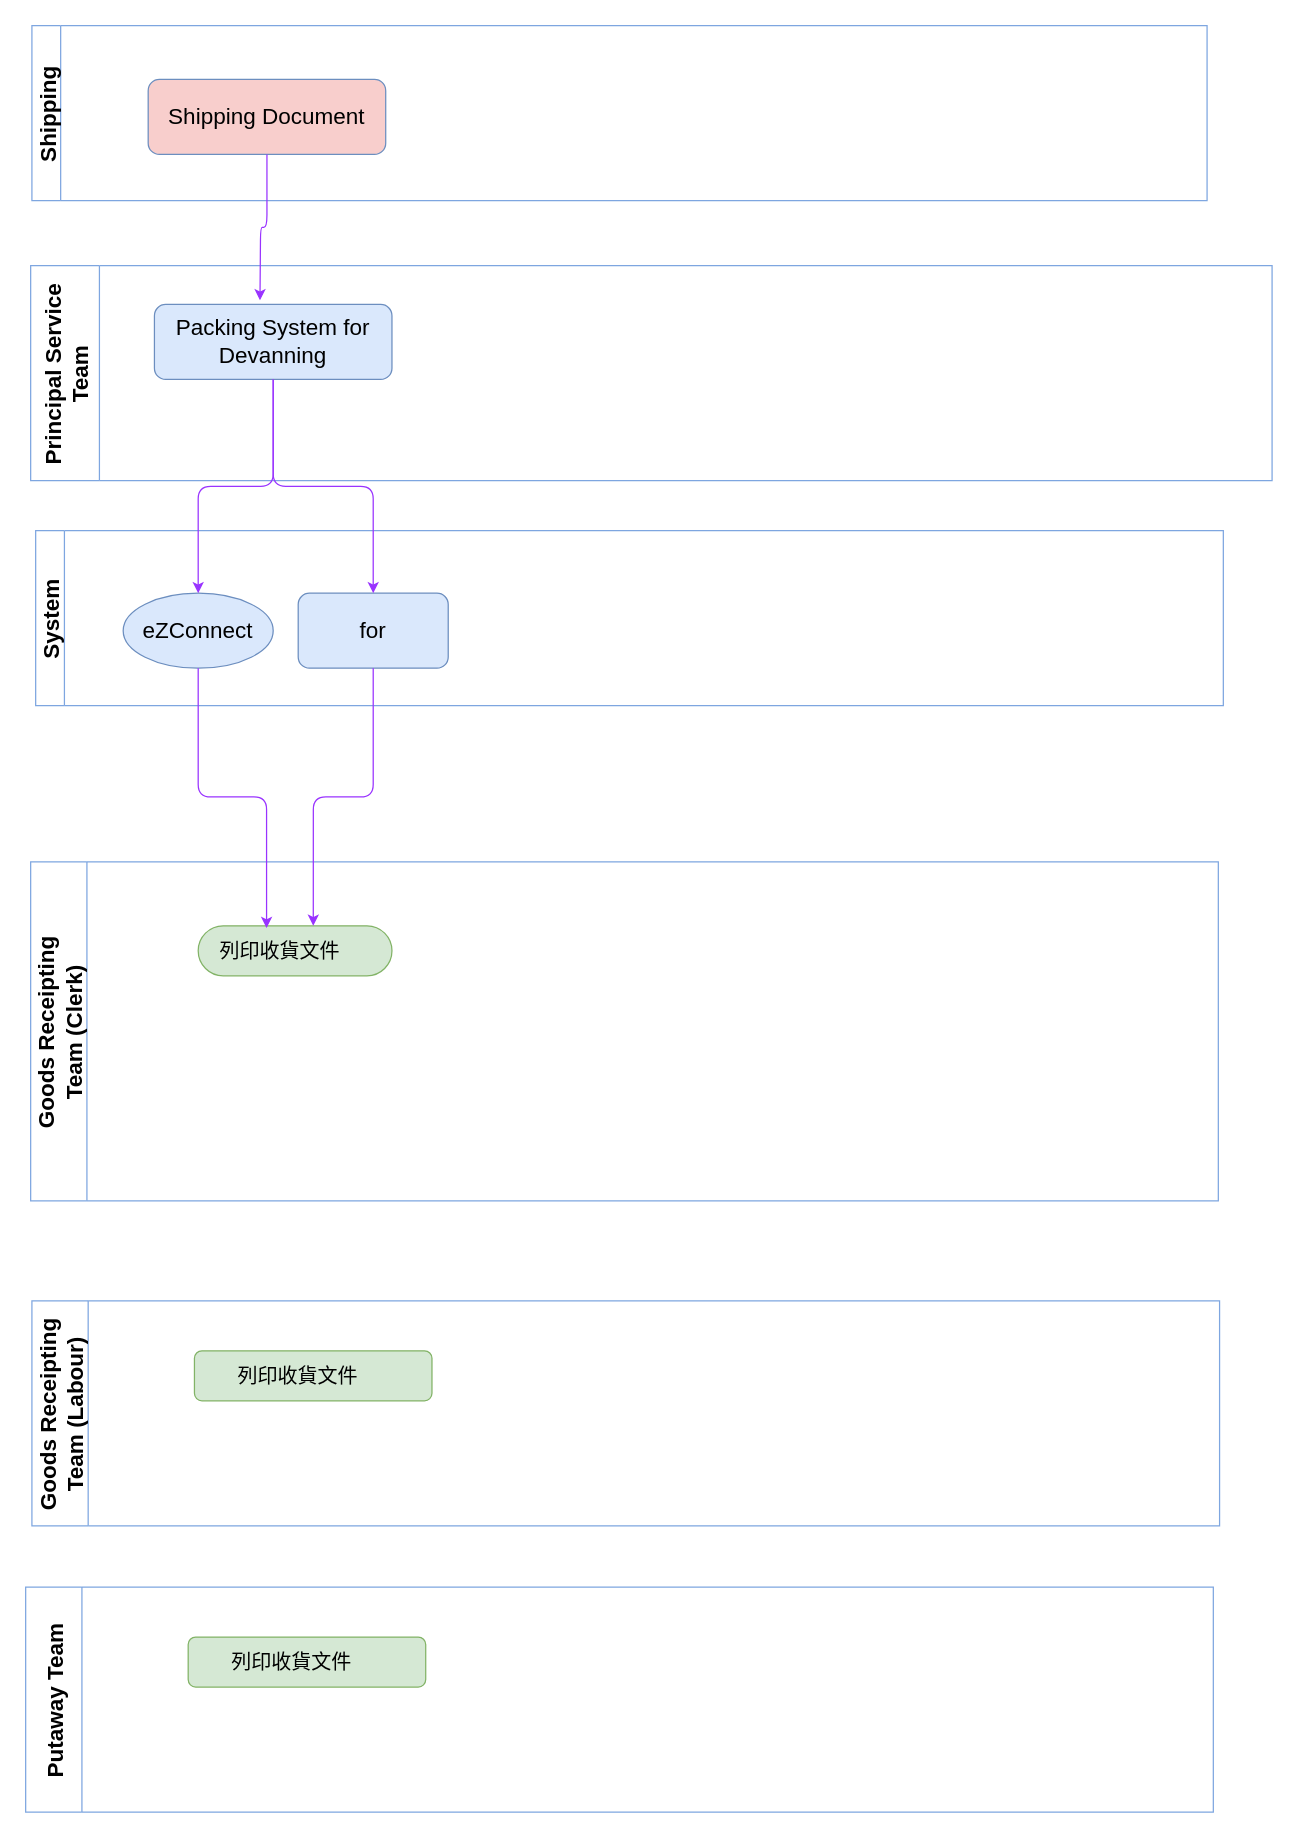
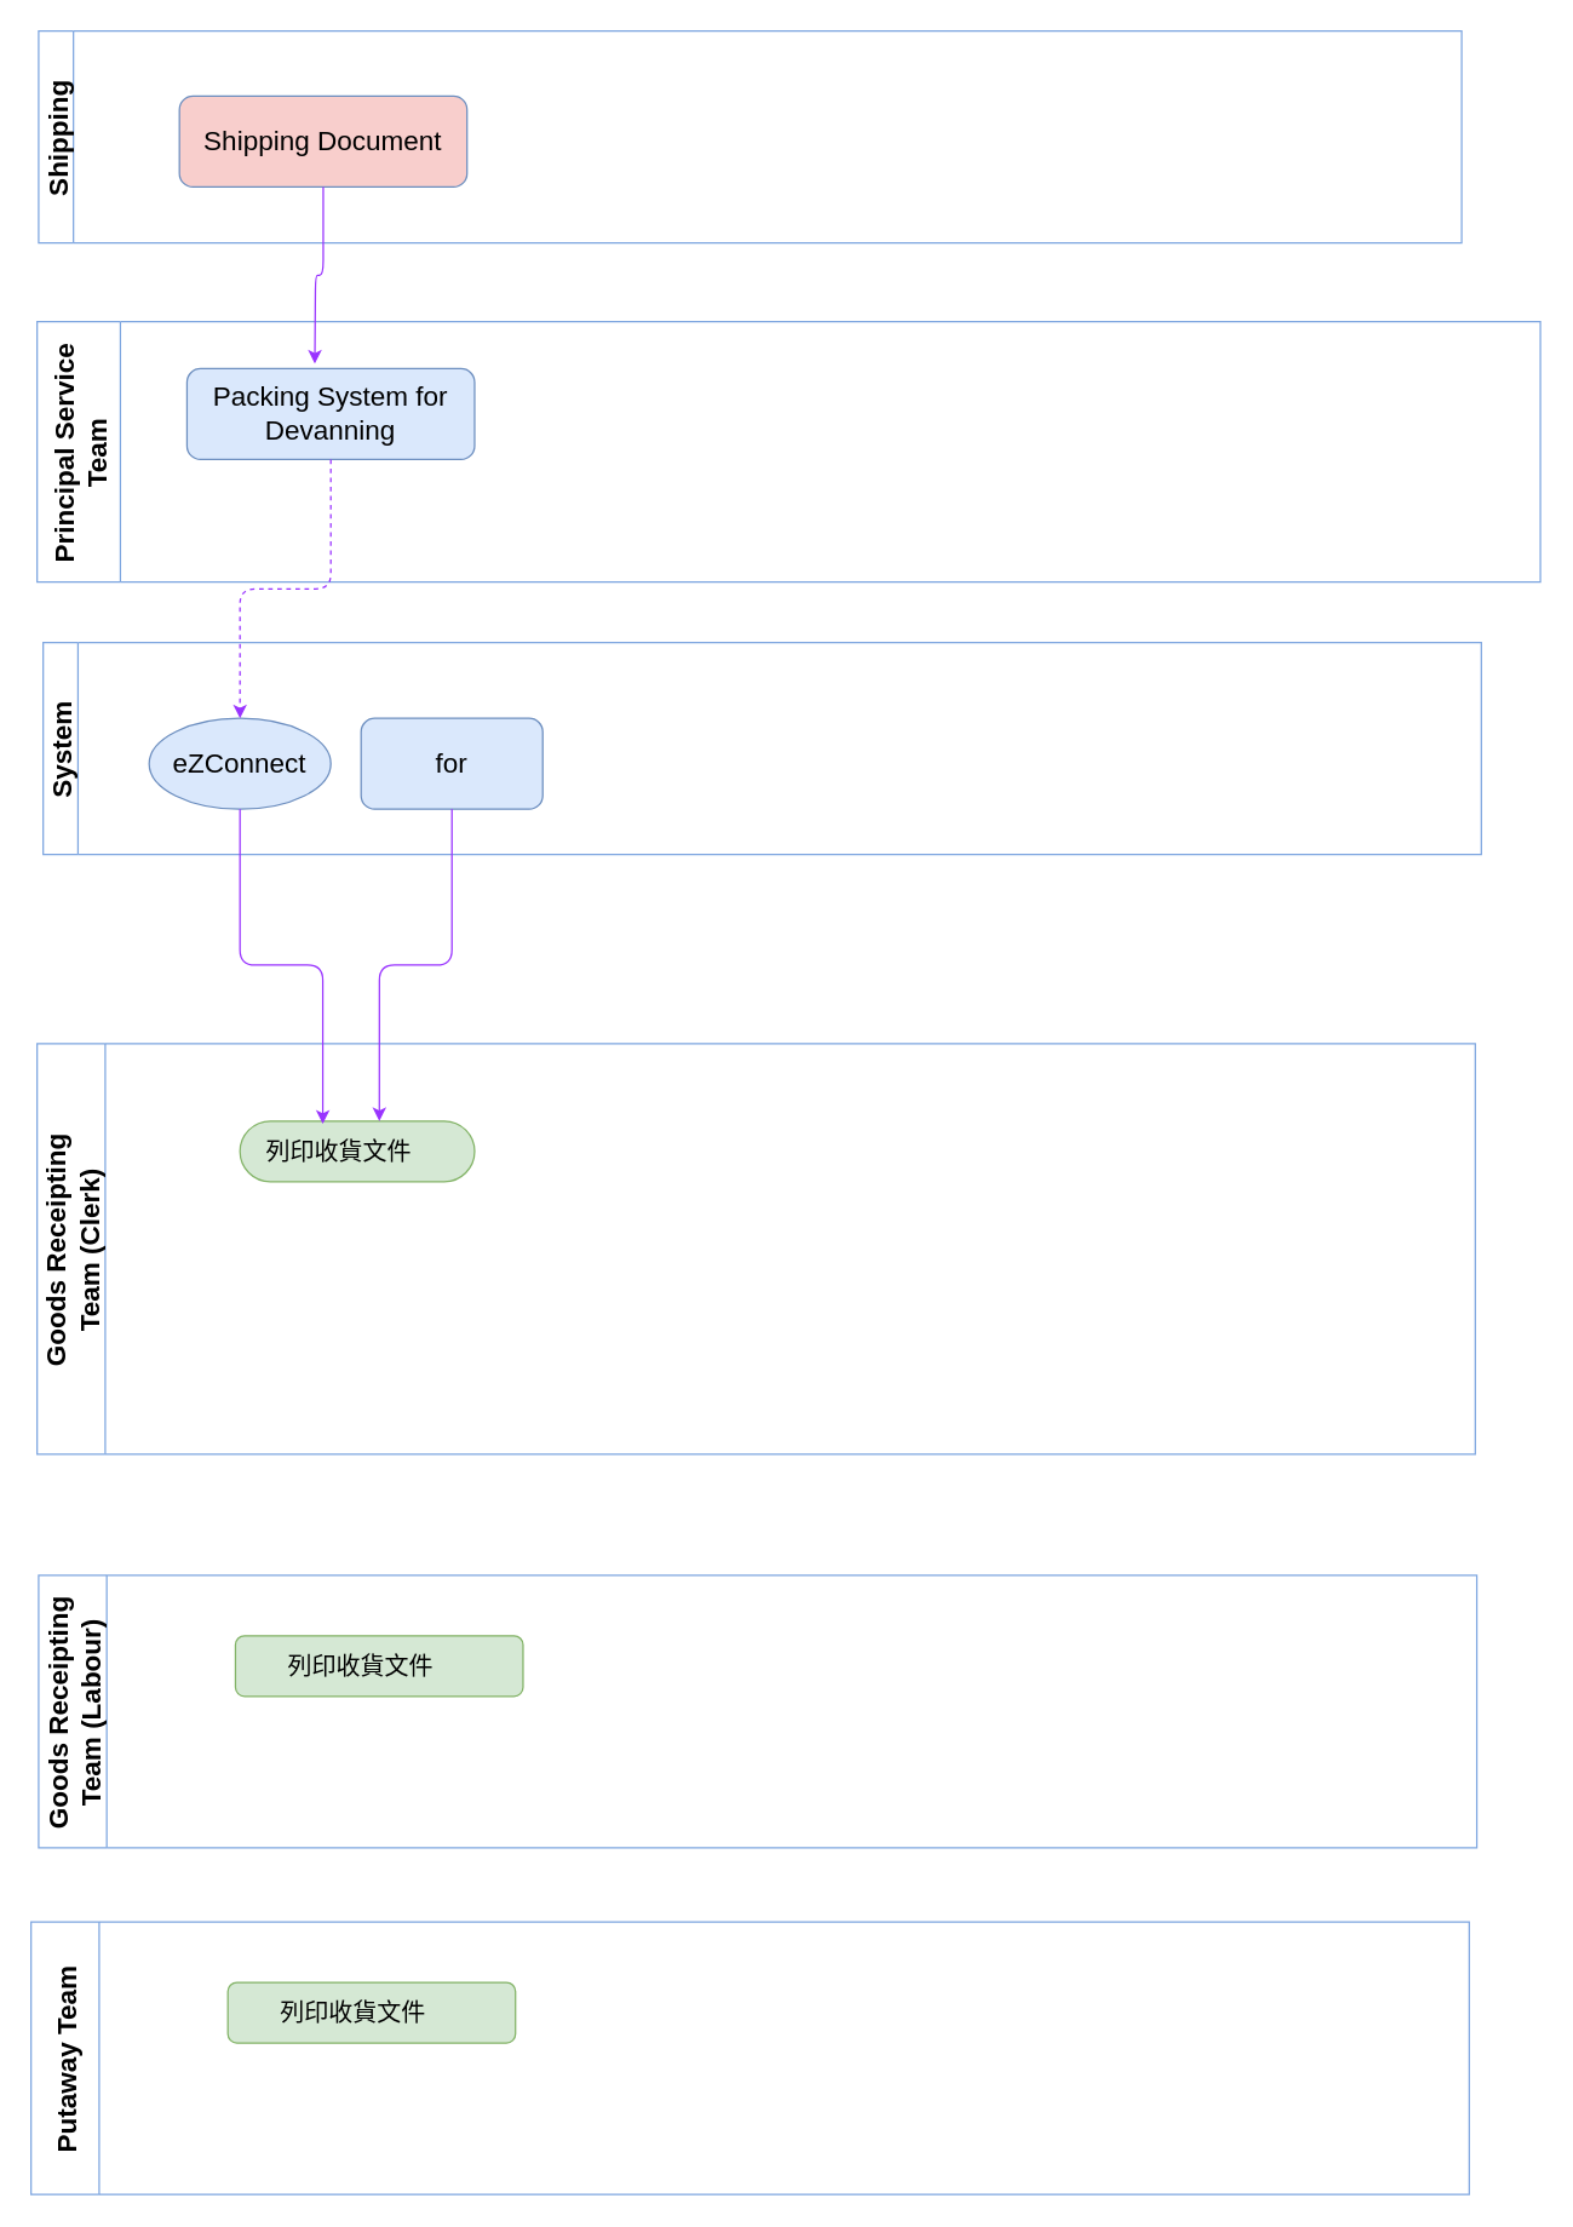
- <mxCell id="15" style="edgeStyle=orthogonalEdgeStyle;curved=0;rounded=1;sketch=0;orthogonalLoop=1;jettySize=auto;html=1;entryX=0.5;entryY=0;entryDx=0;entryDy=0;endArrow=classic;endFill=1;strokeColor=#9933FF;" edge="1" parent="1" source="10" target="8"><mxGeometry relative="1" as="geometry" /></mxCell>
- <mxCell id="14" style="edgeStyle=orthogonalEdgeStyle;curved=0;rounded=1;sketch=0;orthogonalLoop=1;jettySize=auto;html=1;entryX=0.5;entryY=0;entryDx=0;entryDy=0;endArrow=classic;endFill=1;strokeColor=#9933FF;" edge="1" parent="1" source="10" target="7"><mxGeometry relative="1" as="geometry" /></mxCell>
+ <mxCell id="14" style="edgeStyle=orthogonalEdgeStyle;curved=0;rounded=1;sketch=0;orthogonalLoop=1;jettySize=auto;html=1;entryX=0.5;entryY=0;entryDx=0;entryDy=0;endArrow=classic;endFill=1;strokeColor=#9933FF;dashed=1;" edge="1" parent="1" source="10" target="7"><mxGeometry relative="1" as="geometry" /></mxCell>
